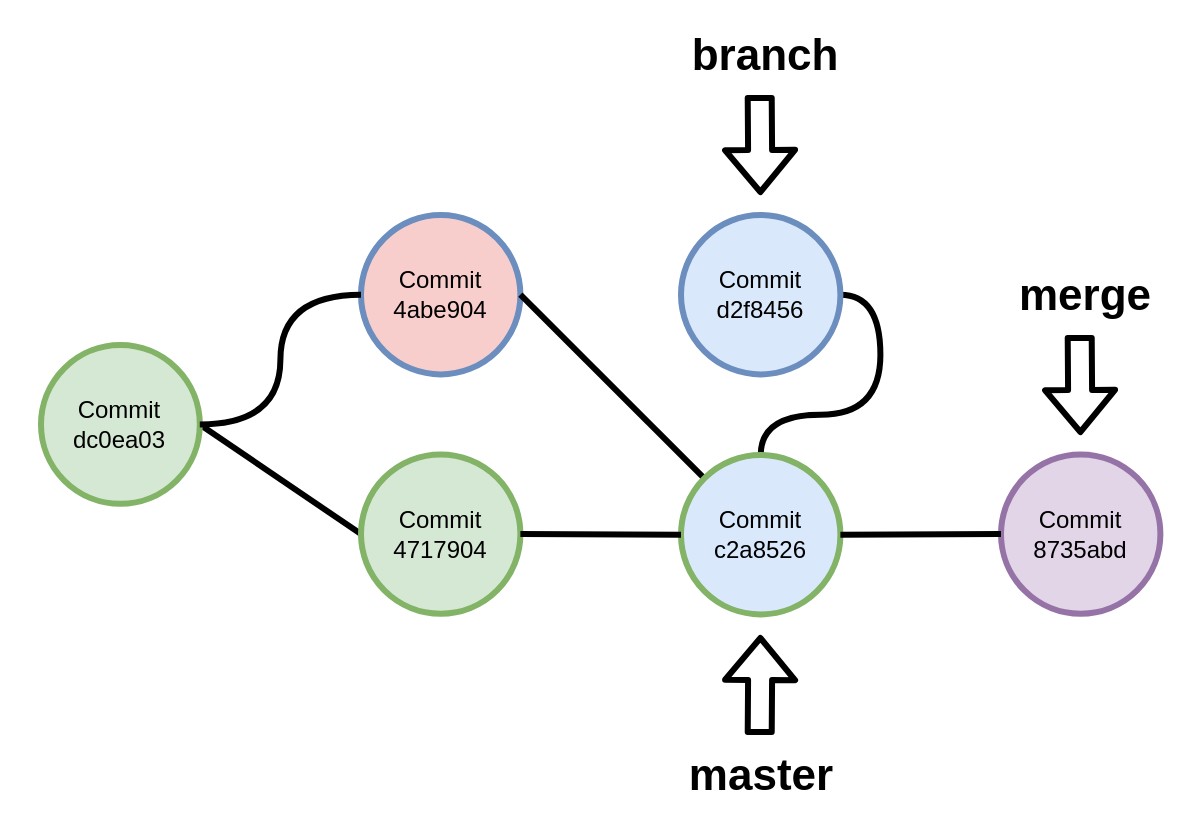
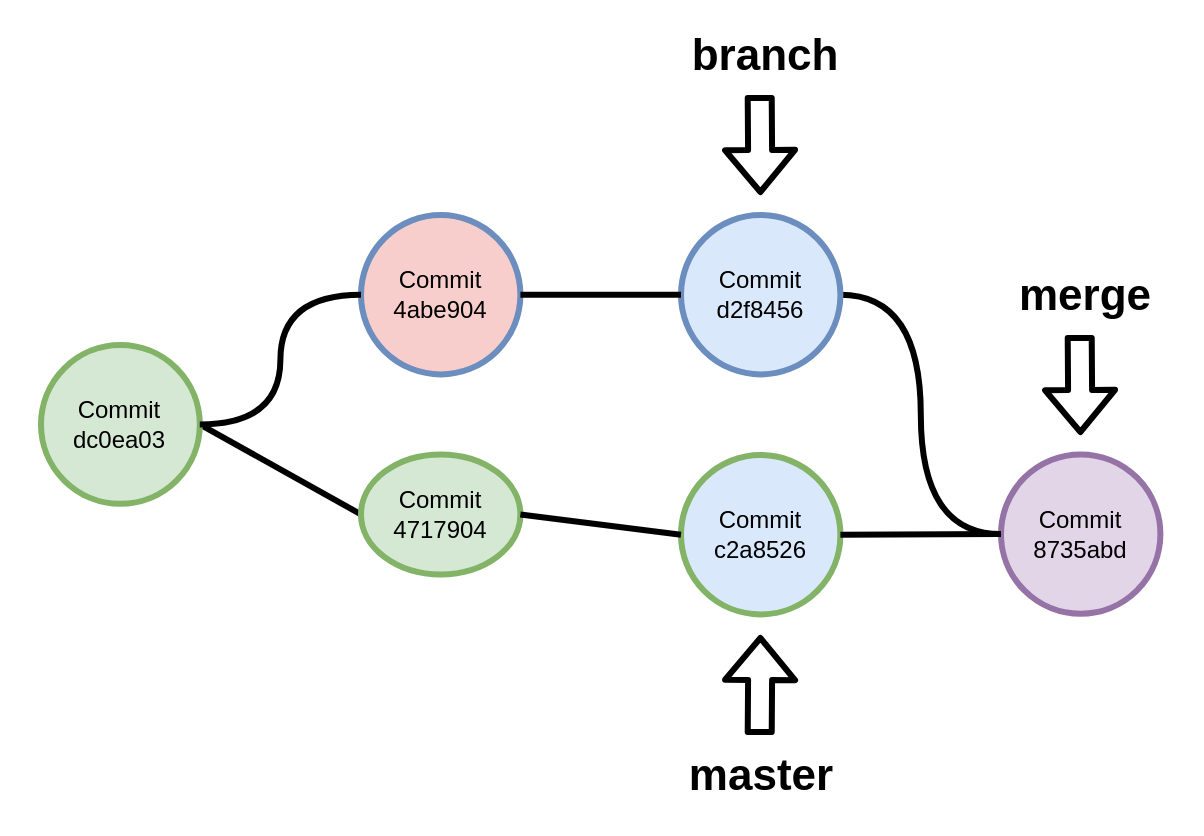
- <mxCell id="7" value="" style="endArrow=none;html=1;exitX=1;exitY=0.5;strokeWidth=3;endFill=0;fillColor=#dae8fc;" edge="1" parent="1" source="4" target="10"><mxGeometry width="50" height="50" relative="1" as="geometry"><mxPoint x="70" y="209.7" as="sourcePoint" /><mxPoint x="120" y="159.7" as="targetPoint" /></mxGeometry></mxCell>
+ <mxCell id="7" value="" style="endArrow=none;html=1;entryX=0;entryY=0.5;exitX=1;exitY=0.5;strokeWidth=3;endFill=0;fillColor=#dae8fc;" edge="1" parent="1" source="4" target="6"><mxGeometry width="50" height="50" relative="1" as="geometry"><mxPoint x="70" y="209.7" as="sourcePoint" /><mxPoint x="120" y="159.7" as="targetPoint" /></mxGeometry></mxCell>
- <mxCell id="5" style="edgeStyle=orthogonalEdgeStyle;rounded=0;orthogonalLoop=1;jettySize=auto;html=1;exitX=1;exitY=0.5;exitDx=0;exitDy=0;endArrow=none;endFill=0;strokeColor=#000000;strokeWidth=3;curved=1;" edge="1" parent="1" source="6" target="10"><mxGeometry relative="1" as="geometry" /></mxCell>
+ <mxCell id="5" style="edgeStyle=orthogonalEdgeStyle;rounded=0;orthogonalLoop=1;jettySize=auto;html=1;exitX=1;exitY=0.5;exitDx=0;exitDy=0;entryX=0;entryY=0.5;entryDx=0;entryDy=0;endArrow=none;endFill=0;strokeColor=#000000;strokeWidth=3;curved=1;" edge="1" parent="1" source="6" target="16"><mxGeometry relative="1" as="geometry" /></mxCell>
- <mxCell id="9" value="Commit&lt;br&gt;4717904" style="ellipse;whiteSpace=wrap;html=1;aspect=fixed;strokeWidth=3;fillColor=#d5e8d4;strokeColor=#82b366;" vertex="1" parent="1"><mxGeometry x="180" y="199.7" width="79.7" height="79.7" as="geometry" /></mxCell>
+ <mxCell id="9" value="Commit&lt;br&gt;4717904" style="ellipse;whiteSpace=wrap;html=1;aspect=fixed;strokeWidth=3;fillColor=#d5e8d4;strokeColor=#82b366;" vertex="1" parent="1"><mxGeometry x="180" y="199.7" width="79.7" height="60" as="geometry" /></mxCell>
